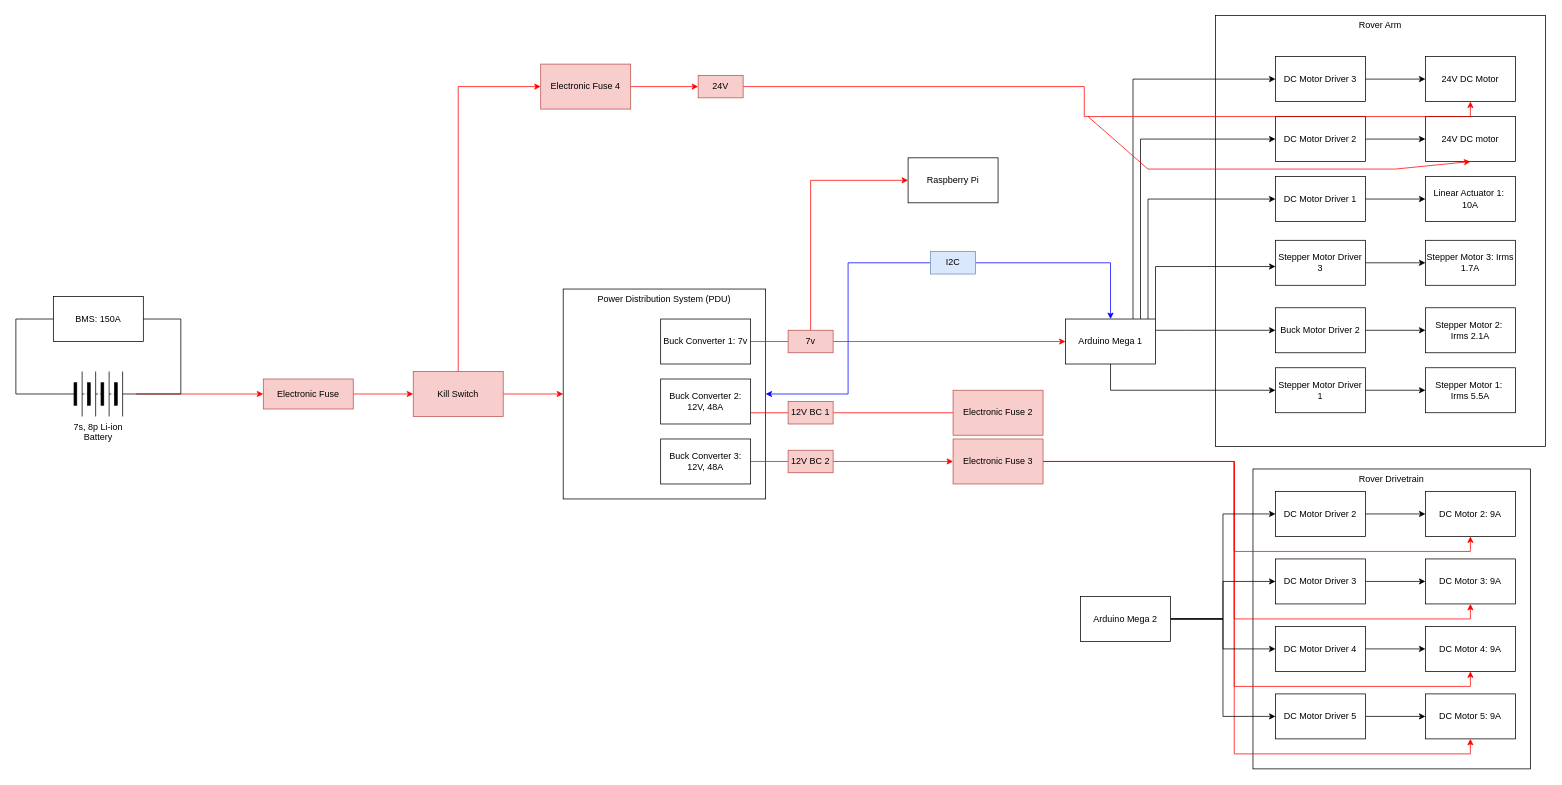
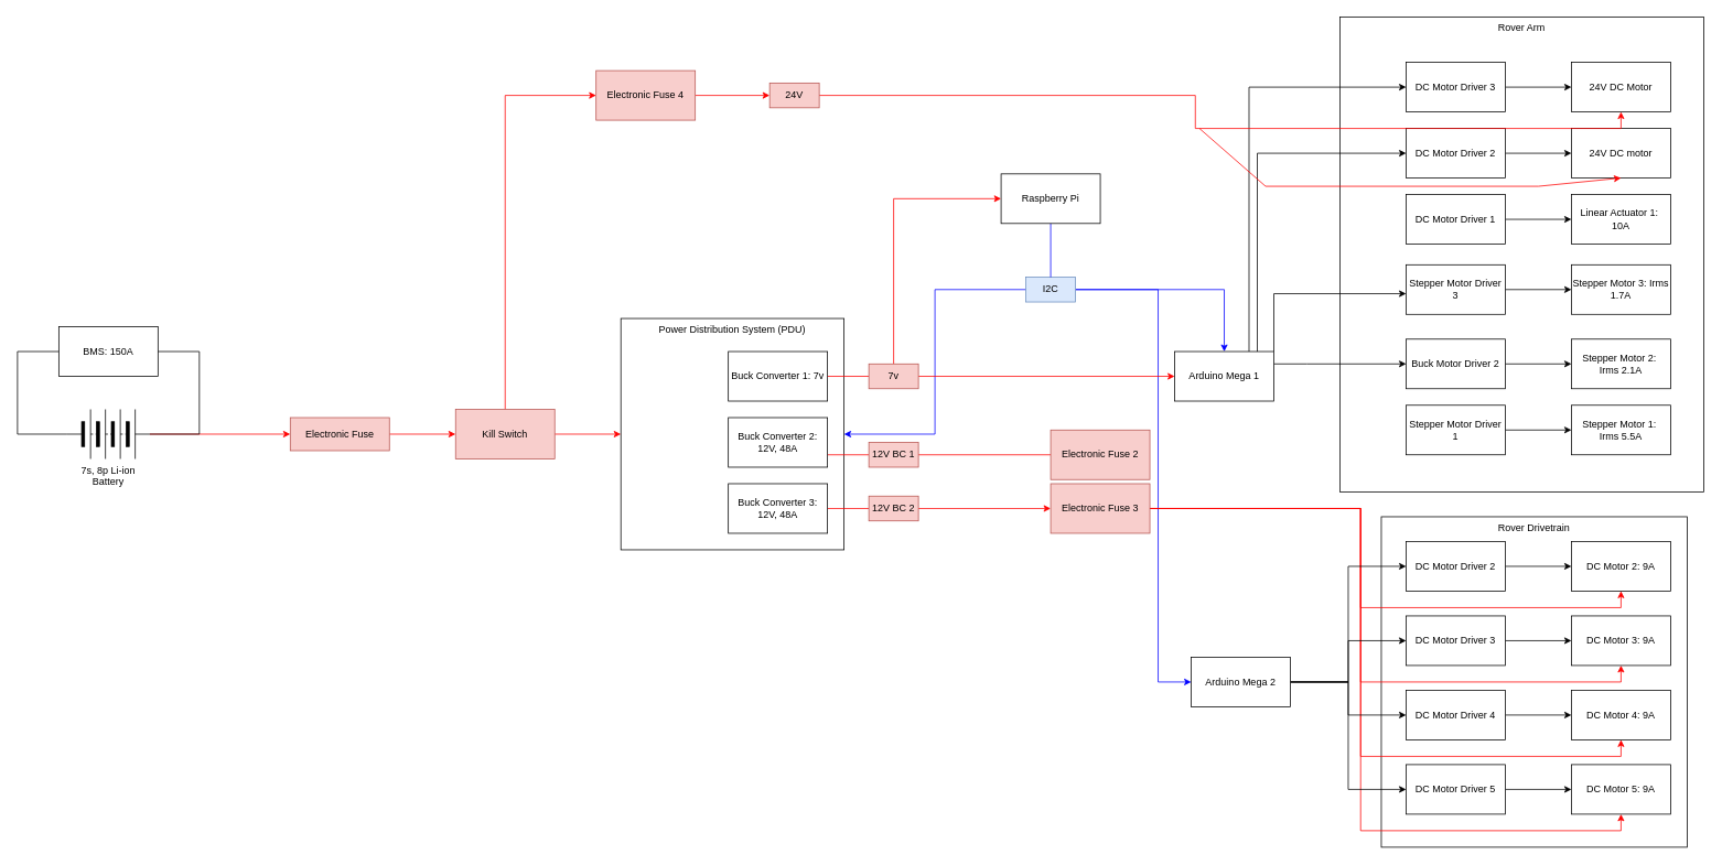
- <mxCell id="33" style="edgeStyle=orthogonalEdgeStyle;rounded=0;orthogonalLoop=1;jettySize=auto;html=1;entryX=0;entryY=0.5;entryDx=0;entryDy=0;startArrow=none;startFill=0;endArrow=classic;endFill=1;strokeColor=#000000;" parent="1" source="36" target="51" edge="1"><mxGeometry relative="1" as="geometry"><Array as="points"><mxPoint x="1530" y="265" /></Array></mxGeometry></mxCell>
+ <mxCell id="28" style="edgeStyle=orthogonalEdgeStyle;rounded=0;orthogonalLoop=1;jettySize=auto;html=1;entryX=0.5;entryY=0;entryDx=0;entryDy=0;startArrow=none;startFill=0;strokeColor=#0000FF;endArrow=none;endFill=0;" parent="1" source="29" target="27" edge="1"><mxGeometry relative="1" as="geometry" /></mxCell>
- <mxCell id="30" style="edgeStyle=orthogonalEdgeStyle;rounded=0;orthogonalLoop=1;jettySize=auto;html=1;startArrow=none;startFill=0;strokeColor=#000000;" parent="1" source="36" target="5" edge="1"><mxGeometry relative="1" as="geometry"><Array as="points"><mxPoint x="1480" y="520" /></Array></mxGeometry></mxCell>
+ <mxCell id="26" style="edgeStyle=orthogonalEdgeStyle;rounded=0;orthogonalLoop=1;jettySize=auto;html=1;entryX=0;entryY=0.5;entryDx=0;entryDy=0;fontColor=#FF0000;strokeColor=#0000FF;" parent="1" source="27" target="81" edge="1"><mxGeometry relative="1" as="geometry"><Array as="points"><mxPoint x="1400" y="350" /><mxPoint x="1400" y="825" /></Array></mxGeometry></mxCell>
